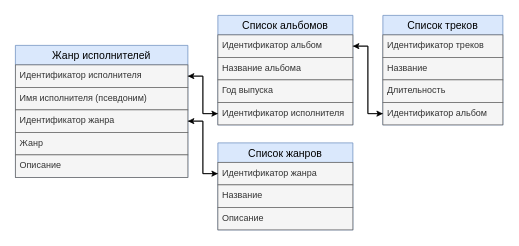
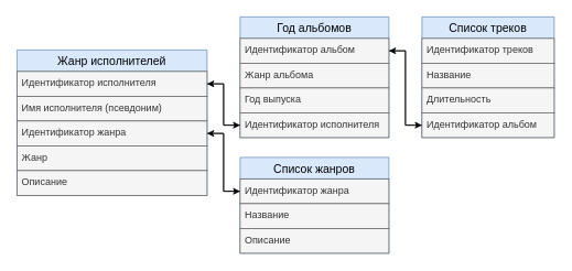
- <mxCell id="8" value="Список альбомов" style="swimlane;fontStyle=0;childLayout=stackLayout;horizontal=1;startSize=26;horizontalStack=0;resizeParent=1;resizeParentMax=0;resizeLast=0;collapsible=1;marginBottom=0;align=center;fontSize=14;fillColor=#dae8fc;strokeColor=#6c8ebf;" vertex="1" parent="1"><mxGeometry x="290" y="20" width="180" height="146" as="geometry" /></mxCell>
+ <mxCell id="8" value="Год альбомов" style="swimlane;fontStyle=0;childLayout=stackLayout;horizontal=1;startSize=26;horizontalStack=0;resizeParent=1;resizeParentMax=0;resizeLast=0;collapsible=1;marginBottom=0;align=center;fontSize=14;fillColor=#dae8fc;strokeColor=#6c8ebf;" vertex="1" parent="1"><mxGeometry x="290" y="20" width="180" height="146" as="geometry" /></mxCell>
- <mxCell id="10" value="Название альбома" style="text;strokeColor=#666666;fillColor=#f5f5f5;spacingLeft=4;spacingRight=4;overflow=hidden;rotatable=0;points=[[0,0.5],[1,0.5]];portConstraint=eastwest;fontSize=12;fontColor=#333333;" vertex="1" parent="8"><mxGeometry y="56" width="180" height="30" as="geometry" /></mxCell>
+ <mxCell id="10" value="Жанр альбома" style="text;strokeColor=#666666;fillColor=#f5f5f5;spacingLeft=4;spacingRight=4;overflow=hidden;rotatable=0;points=[[0,0.5],[1,0.5]];portConstraint=eastwest;fontSize=12;fontColor=#333333;" vertex="1" parent="8"><mxGeometry y="56" width="180" height="30" as="geometry" /></mxCell>
